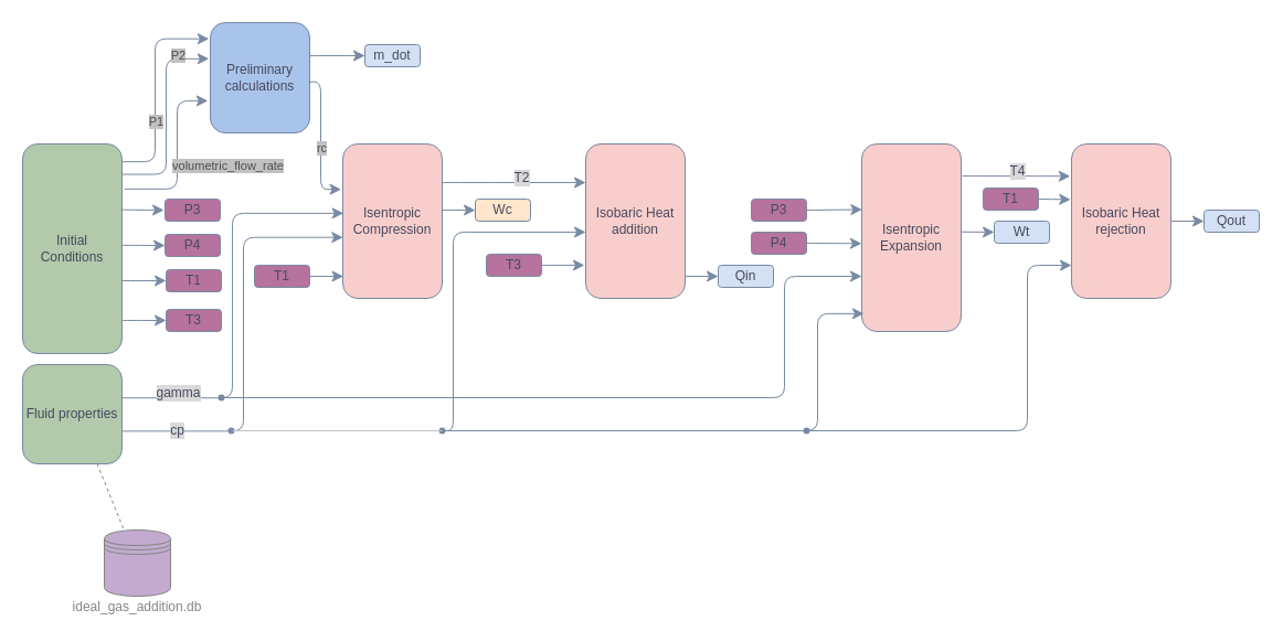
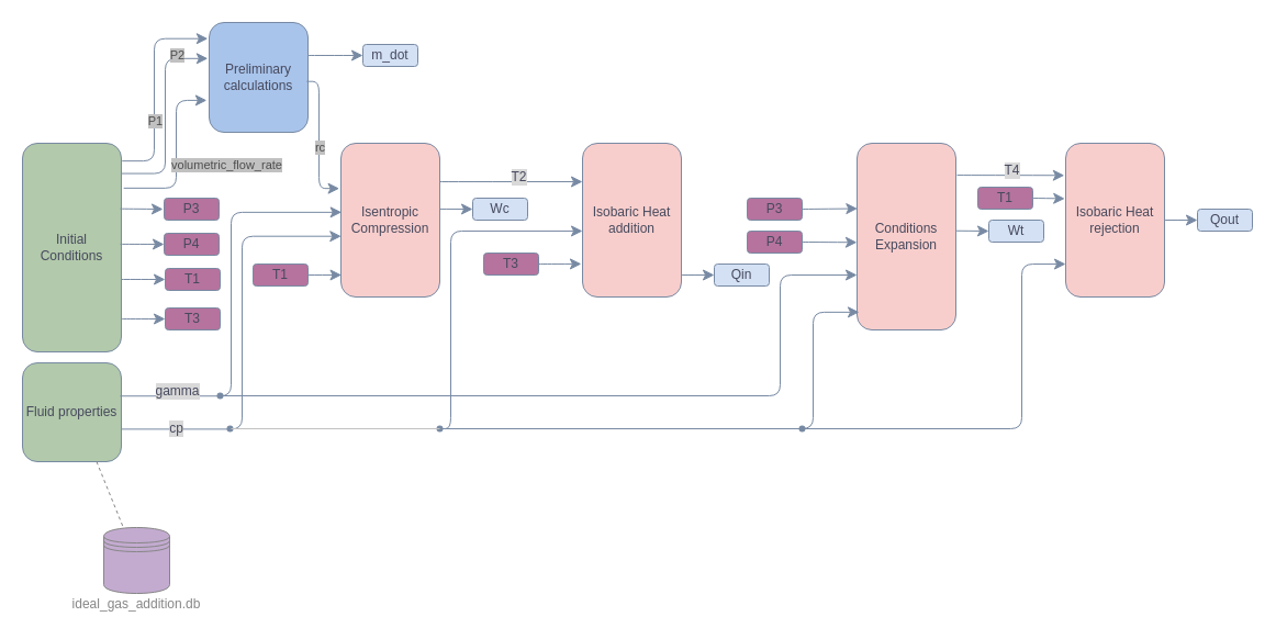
- <mxCell id="24" value="Wc" style="rounded=1;whiteSpace=wrap;html=1;labelBackgroundColor=none;fillColor=#ffe6cc;strokeColor=#788AA3;fontColor=#46495D;" parent="1" vertex="1"><mxGeometry x="430" y="180" width="50" height="20" as="geometry" /></mxCell>
+ <mxCell id="24" value="Wc" style="rounded=1;whiteSpace=wrap;html=1;labelBackgroundColor=none;fillColor=#D4E1F5;strokeColor=#788AA3;fontColor=#46495D;" parent="1" vertex="1"><mxGeometry x="430" y="180" width="50" height="20" as="geometry" /></mxCell>
- <mxCell id="25" value="Isentropic Expansion" style="rounded=1;whiteSpace=wrap;html=1;labelBackgroundColor=none;fillColor=#F8CECC;strokeColor=#788AA3;fontColor=#46495D;" parent="1" vertex="1"><mxGeometry x="780" y="130" width="90" height="170" as="geometry" /></mxCell>
+ <mxCell id="25" value="Conditions Expansion" style="rounded=1;whiteSpace=wrap;html=1;labelBackgroundColor=none;fillColor=#F8CECC;strokeColor=#788AA3;fontColor=#46495D;" parent="1" vertex="1"><mxGeometry x="780" y="130" width="90" height="170" as="geometry" /></mxCell>
